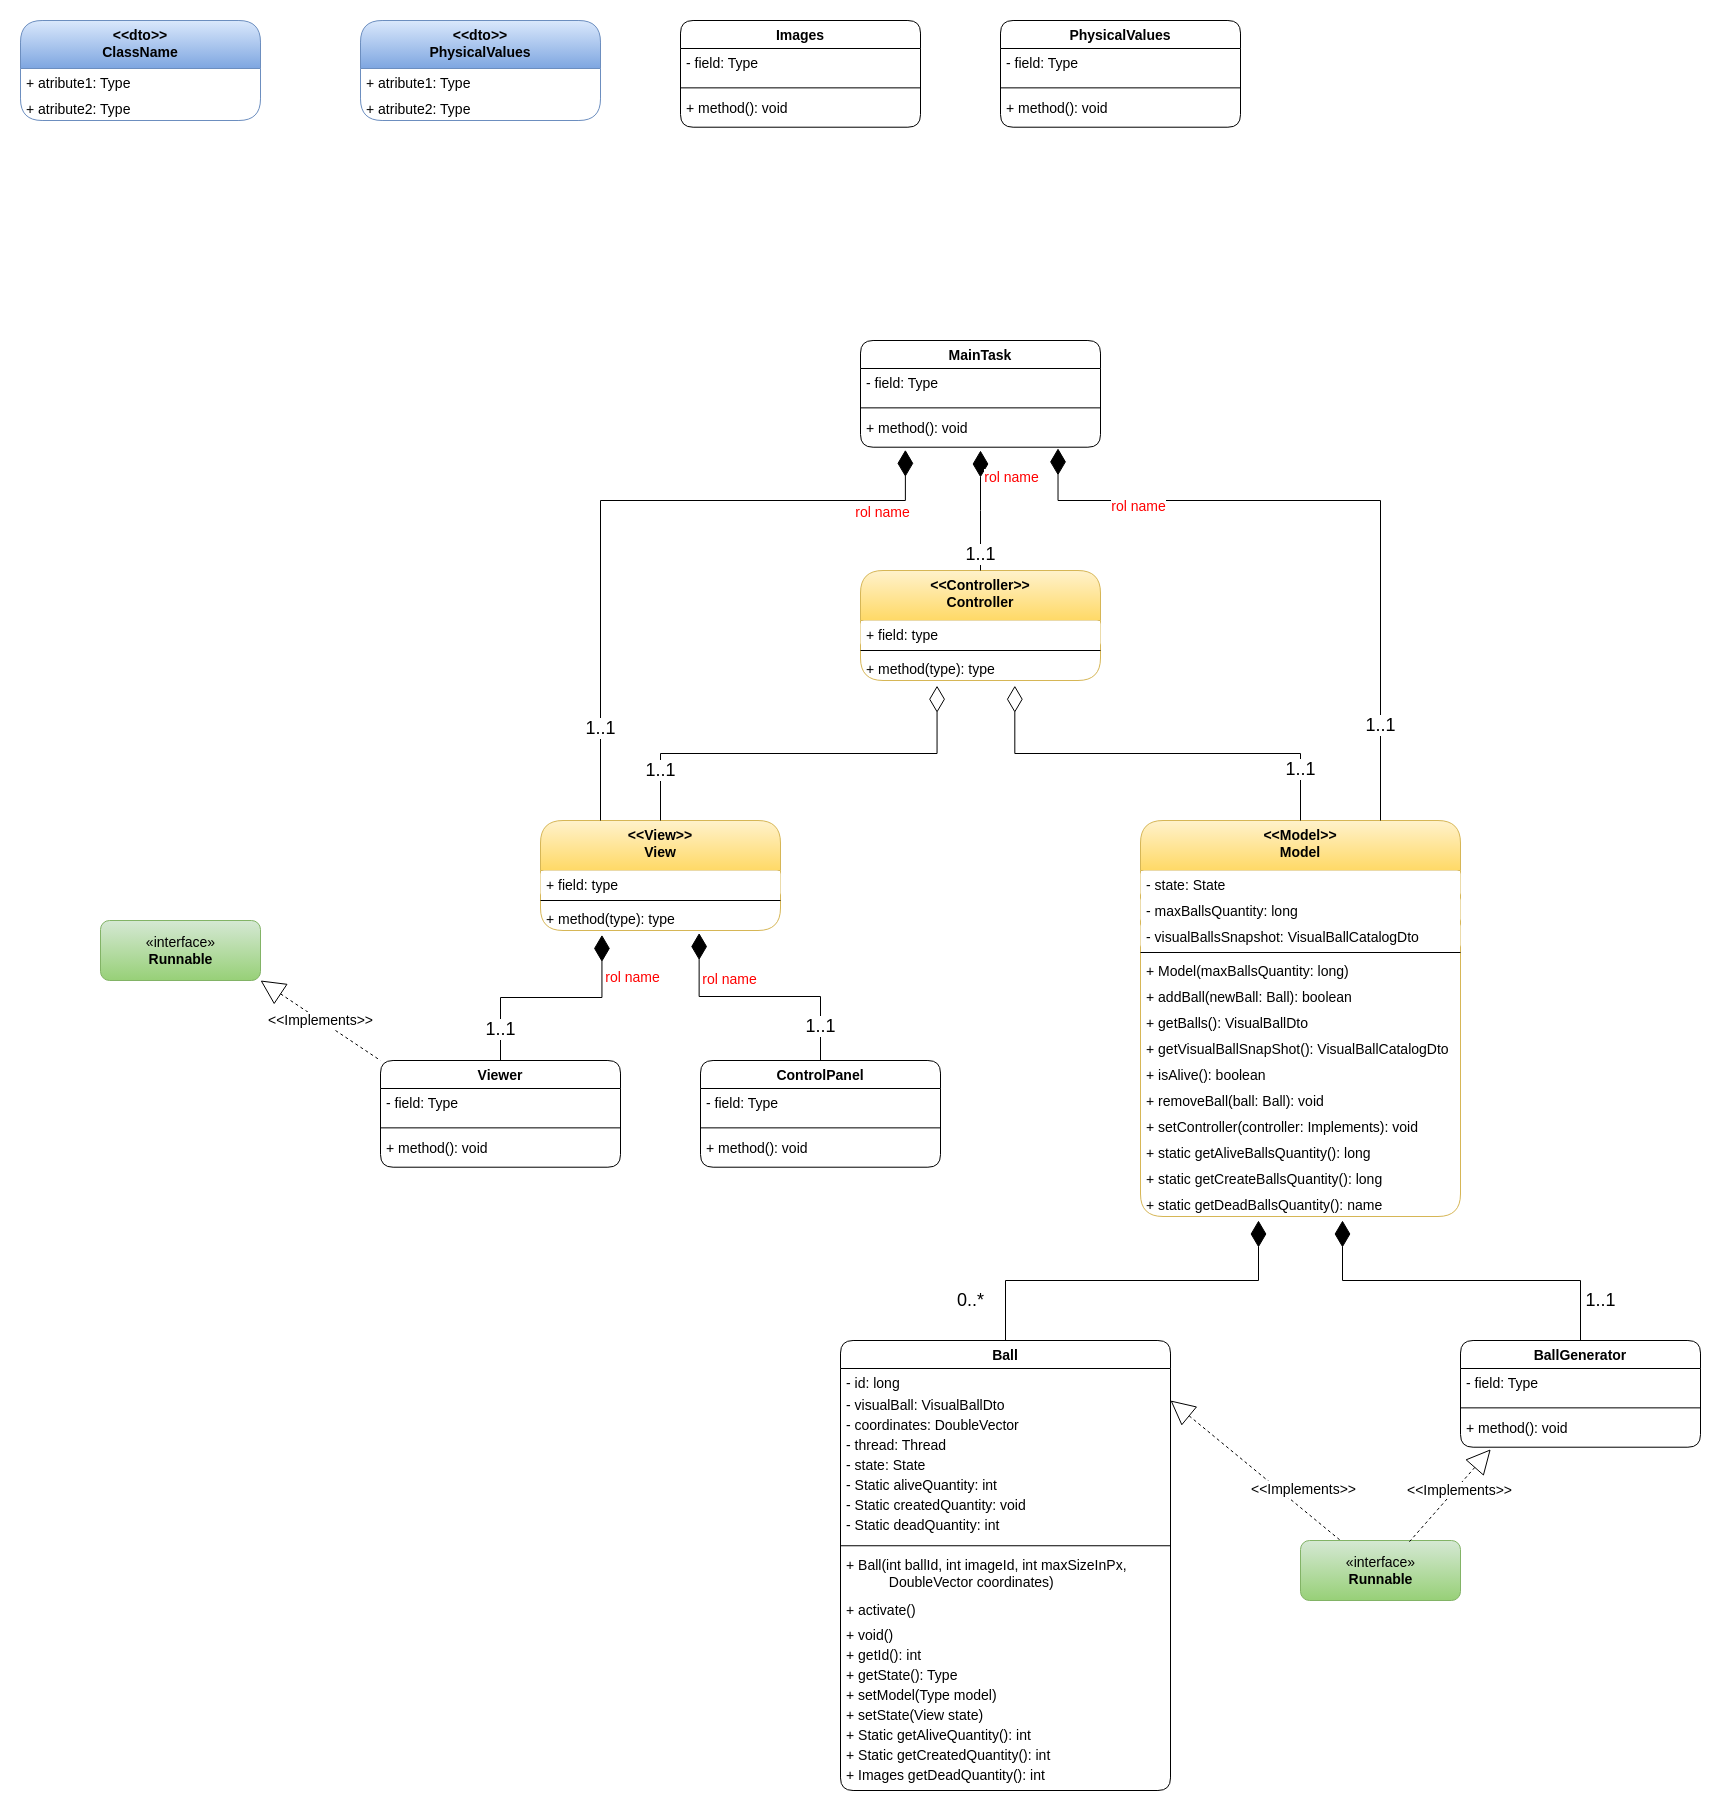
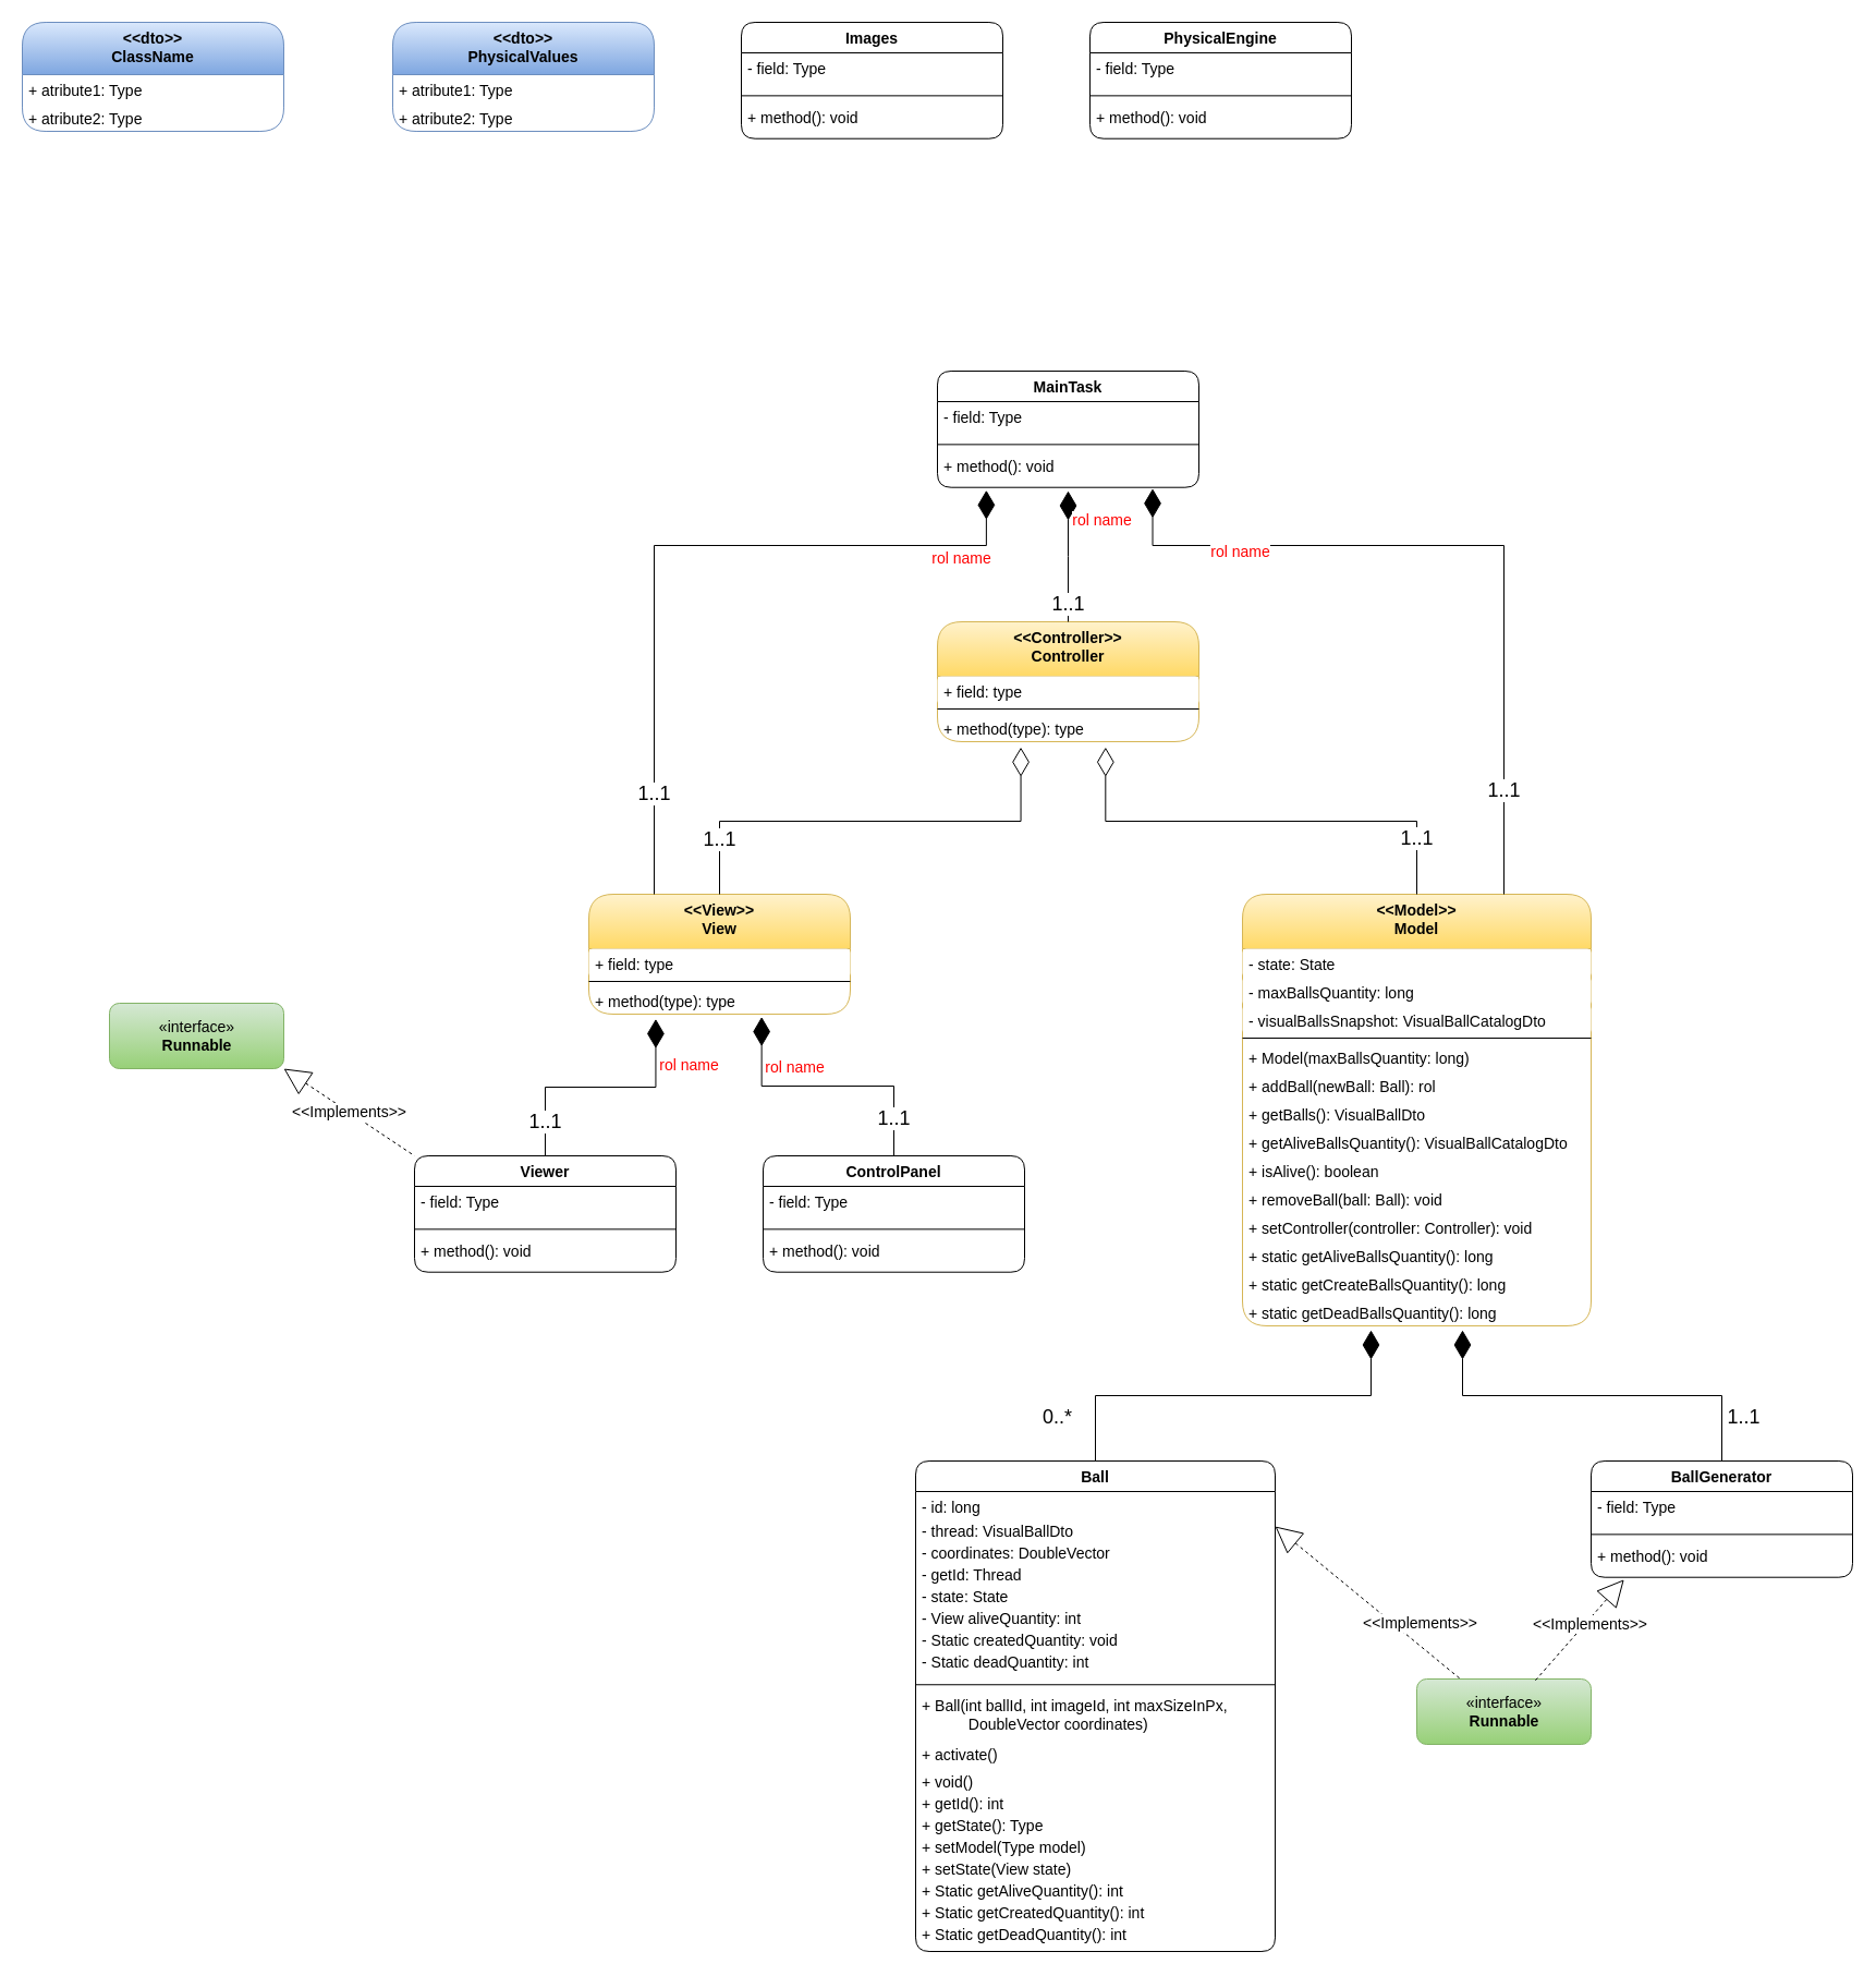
- <mxCell id="86" value="PhysicalValues&#10;" style="swimlane;fontStyle=1;align=center;verticalAlign=top;childLayout=stackLayout;horizontal=1;startSize=28;horizontalStack=0;resizeParent=1;resizeParentMax=0;resizeLast=0;collapsible=1;marginBottom=0;rounded=1;fontFamily=Helvetica;fontSize=14;fontColor=default;fillColor=#FFFFFF;" parent="1" vertex="1"><mxGeometry x="1000" y="20" width="240" height="106.71" as="geometry" /></mxCell>
+ <mxCell id="86" value="PhysicalEngine&#10;" style="swimlane;fontStyle=1;align=center;verticalAlign=top;childLayout=stackLayout;horizontal=1;startSize=28;horizontalStack=0;resizeParent=1;resizeParentMax=0;resizeLast=0;collapsible=1;marginBottom=0;rounded=1;fontFamily=Helvetica;fontSize=14;fontColor=default;fillColor=#FFFFFF;" parent="1" vertex="1"><mxGeometry x="1000" y="20" width="240" height="106.71" as="geometry" /></mxCell>
- <mxCell id="16" value="+ addBall(newBall: Ball): boolean" style="text;align=left;verticalAlign=top;spacingLeft=4;spacingRight=4;overflow=hidden;rotatable=0;points=[[0,0.5],[1,0.5]];portConstraint=eastwest;rounded=1;fontFamily=Helvetica;fontSize=14;fontColor=default;fillColor=none;" parent="10" vertex="1"><mxGeometry y="162" width="320" height="26" as="geometry" /></mxCell>
+ <mxCell id="16" value="+ addBall(newBall: Ball): rol" style="text;align=left;verticalAlign=top;spacingLeft=4;spacingRight=4;overflow=hidden;rotatable=0;points=[[0,0.5],[1,0.5]];portConstraint=eastwest;rounded=1;fontFamily=Helvetica;fontSize=14;fontColor=default;fillColor=none;" parent="10" vertex="1"><mxGeometry y="162" width="320" height="26" as="geometry" /></mxCell>
- <mxCell id="18" value="+ getVisualBallSnapShot(): VisualBallCatalogDto" style="text;align=left;verticalAlign=top;spacingLeft=4;spacingRight=4;overflow=hidden;rotatable=0;points=[[0,0.5],[1,0.5]];portConstraint=eastwest;rounded=1;fontFamily=Helvetica;fontSize=14;fontColor=default;fillColor=none;" vertex="1" parent="10"><mxGeometry y="214" width="320" height="26" as="geometry" /></mxCell>
+ <mxCell id="18" value="+ getAliveBallsQuantity(): VisualBallCatalogDto" style="text;align=left;verticalAlign=top;spacingLeft=4;spacingRight=4;overflow=hidden;rotatable=0;points=[[0,0.5],[1,0.5]];portConstraint=eastwest;rounded=1;fontFamily=Helvetica;fontSize=14;fontColor=default;fillColor=none;" vertex="1" parent="10"><mxGeometry y="214" width="320" height="26" as="geometry" /></mxCell>
- <mxCell id="21" value="+ setController(controller: Implements): void" style="text;align=left;verticalAlign=top;spacingLeft=4;spacingRight=4;overflow=hidden;rotatable=0;points=[[0,0.5],[1,0.5]];portConstraint=eastwest;rounded=1;fontFamily=Helvetica;fontSize=14;fontColor=default;fillColor=none;" parent="10" vertex="1"><mxGeometry y="292" width="320" height="26" as="geometry" /></mxCell>
+ <mxCell id="21" value="+ setController(controller: Controller): void" style="text;align=left;verticalAlign=top;spacingLeft=4;spacingRight=4;overflow=hidden;rotatable=0;points=[[0,0.5],[1,0.5]];portConstraint=eastwest;rounded=1;fontFamily=Helvetica;fontSize=14;fontColor=default;fillColor=none;" parent="10" vertex="1"><mxGeometry y="292" width="320" height="26" as="geometry" /></mxCell>
- <mxCell id="24" value="+ static getDeadBallsQuantity(): name" style="text;align=left;verticalAlign=top;spacingLeft=4;spacingRight=4;overflow=hidden;rotatable=0;points=[[0,0.5],[1,0.5]];portConstraint=eastwest;rounded=1;fontFamily=Helvetica;fontSize=14;fontColor=default;fillColor=none;" parent="10" vertex="1"><mxGeometry y="370" width="320" height="26" as="geometry" /></mxCell>
+ <mxCell id="24" value="+ static getDeadBallsQuantity(): long" style="text;align=left;verticalAlign=top;spacingLeft=4;spacingRight=4;overflow=hidden;rotatable=0;points=[[0,0.5],[1,0.5]];portConstraint=eastwest;rounded=1;fontFamily=Helvetica;fontSize=14;fontColor=default;fillColor=none;" parent="10" vertex="1"><mxGeometry y="370" width="320" height="26" as="geometry" /></mxCell>
- <mxCell id="42" value="- visualBall: VisualBallDto" style="text;strokeColor=none;fillColor=none;align=left;verticalAlign=top;spacingLeft=4;spacingRight=4;overflow=hidden;rotatable=0;points=[[0,0.5],[1,0.5]];portConstraint=eastwest;rounded=1;fontFamily=Helvetica;fontSize=14;fontColor=default;" parent="40" vertex="1"><mxGeometry y="50" width="330" height="20" as="geometry" /></mxCell>
+ <mxCell id="42" value="- thread: VisualBallDto" style="text;strokeColor=none;fillColor=none;align=left;verticalAlign=top;spacingLeft=4;spacingRight=4;overflow=hidden;rotatable=0;points=[[0,0.5],[1,0.5]];portConstraint=eastwest;rounded=1;fontFamily=Helvetica;fontSize=14;fontColor=default;" parent="40" vertex="1"><mxGeometry y="50" width="330" height="20" as="geometry" /></mxCell>
- <mxCell id="44" value="- thread: Thread" style="text;strokeColor=none;fillColor=none;align=left;verticalAlign=top;spacingLeft=4;spacingRight=4;overflow=hidden;rotatable=0;points=[[0,0.5],[1,0.5]];portConstraint=eastwest;rounded=1;fontFamily=Helvetica;fontSize=14;fontColor=default;" vertex="1" parent="40"><mxGeometry y="90" width="330" height="20" as="geometry" /></mxCell>
+ <mxCell id="44" value="- getId: Thread" style="text;strokeColor=none;fillColor=none;align=left;verticalAlign=top;spacingLeft=4;spacingRight=4;overflow=hidden;rotatable=0;points=[[0,0.5],[1,0.5]];portConstraint=eastwest;rounded=1;fontFamily=Helvetica;fontSize=14;fontColor=default;" vertex="1" parent="40"><mxGeometry y="90" width="330" height="20" as="geometry" /></mxCell>
- <mxCell id="46" value="- Static aliveQuantity: int" style="text;strokeColor=none;fillColor=none;align=left;verticalAlign=top;spacingLeft=4;spacingRight=4;overflow=hidden;rotatable=0;points=[[0,0.5],[1,0.5]];portConstraint=eastwest;rounded=1;fontFamily=Helvetica;fontSize=14;fontColor=default;" vertex="1" parent="40"><mxGeometry y="130" width="330" height="20" as="geometry" /></mxCell>
+ <mxCell id="46" value="- View aliveQuantity: int" style="text;strokeColor=none;fillColor=none;align=left;verticalAlign=top;spacingLeft=4;spacingRight=4;overflow=hidden;rotatable=0;points=[[0,0.5],[1,0.5]];portConstraint=eastwest;rounded=1;fontFamily=Helvetica;fontSize=14;fontColor=default;" vertex="1" parent="40"><mxGeometry y="130" width="330" height="20" as="geometry" /></mxCell>
- <mxCell id="59" value="+ Images getDeadQuantity(): int" style="text;strokeColor=none;fillColor=none;align=left;verticalAlign=top;spacingLeft=4;spacingRight=4;overflow=hidden;rotatable=0;points=[[0,0.5],[1,0.5]];portConstraint=eastwest;rounded=1;fontFamily=Helvetica;fontSize=14;fontColor=default;" vertex="1" parent="40"><mxGeometry y="420.005" width="330" height="30" as="geometry" /></mxCell>
+ <mxCell id="59" value="+ Static getDeadQuantity(): int" style="text;strokeColor=none;fillColor=none;align=left;verticalAlign=top;spacingLeft=4;spacingRight=4;overflow=hidden;rotatable=0;points=[[0,0.5],[1,0.5]];portConstraint=eastwest;rounded=1;fontFamily=Helvetica;fontSize=14;fontColor=default;" vertex="1" parent="40"><mxGeometry y="420.005" width="330" height="30" as="geometry" /></mxCell>
